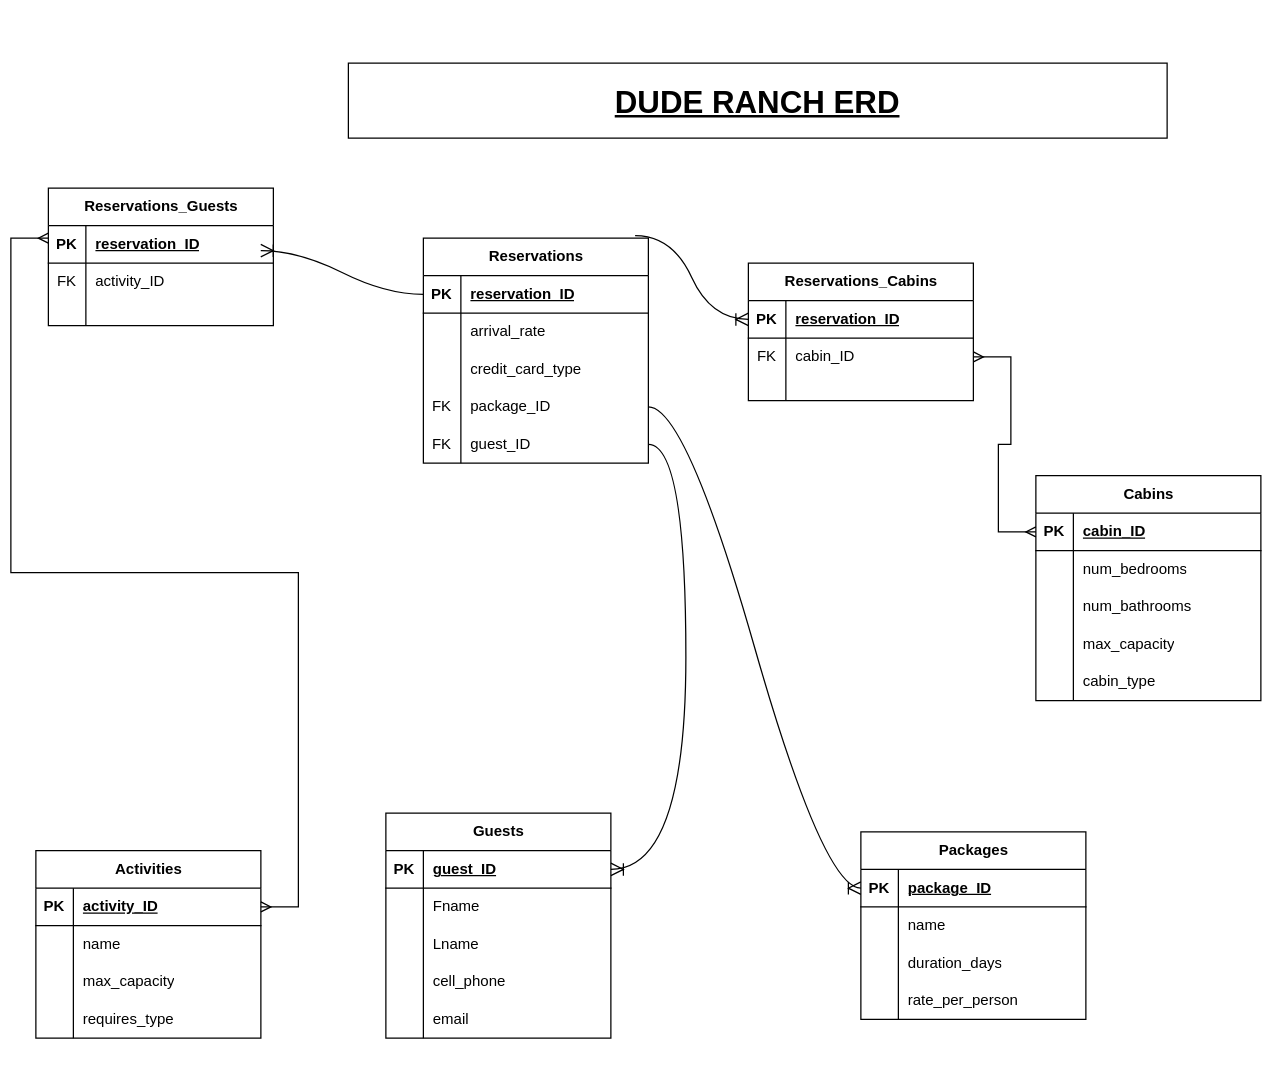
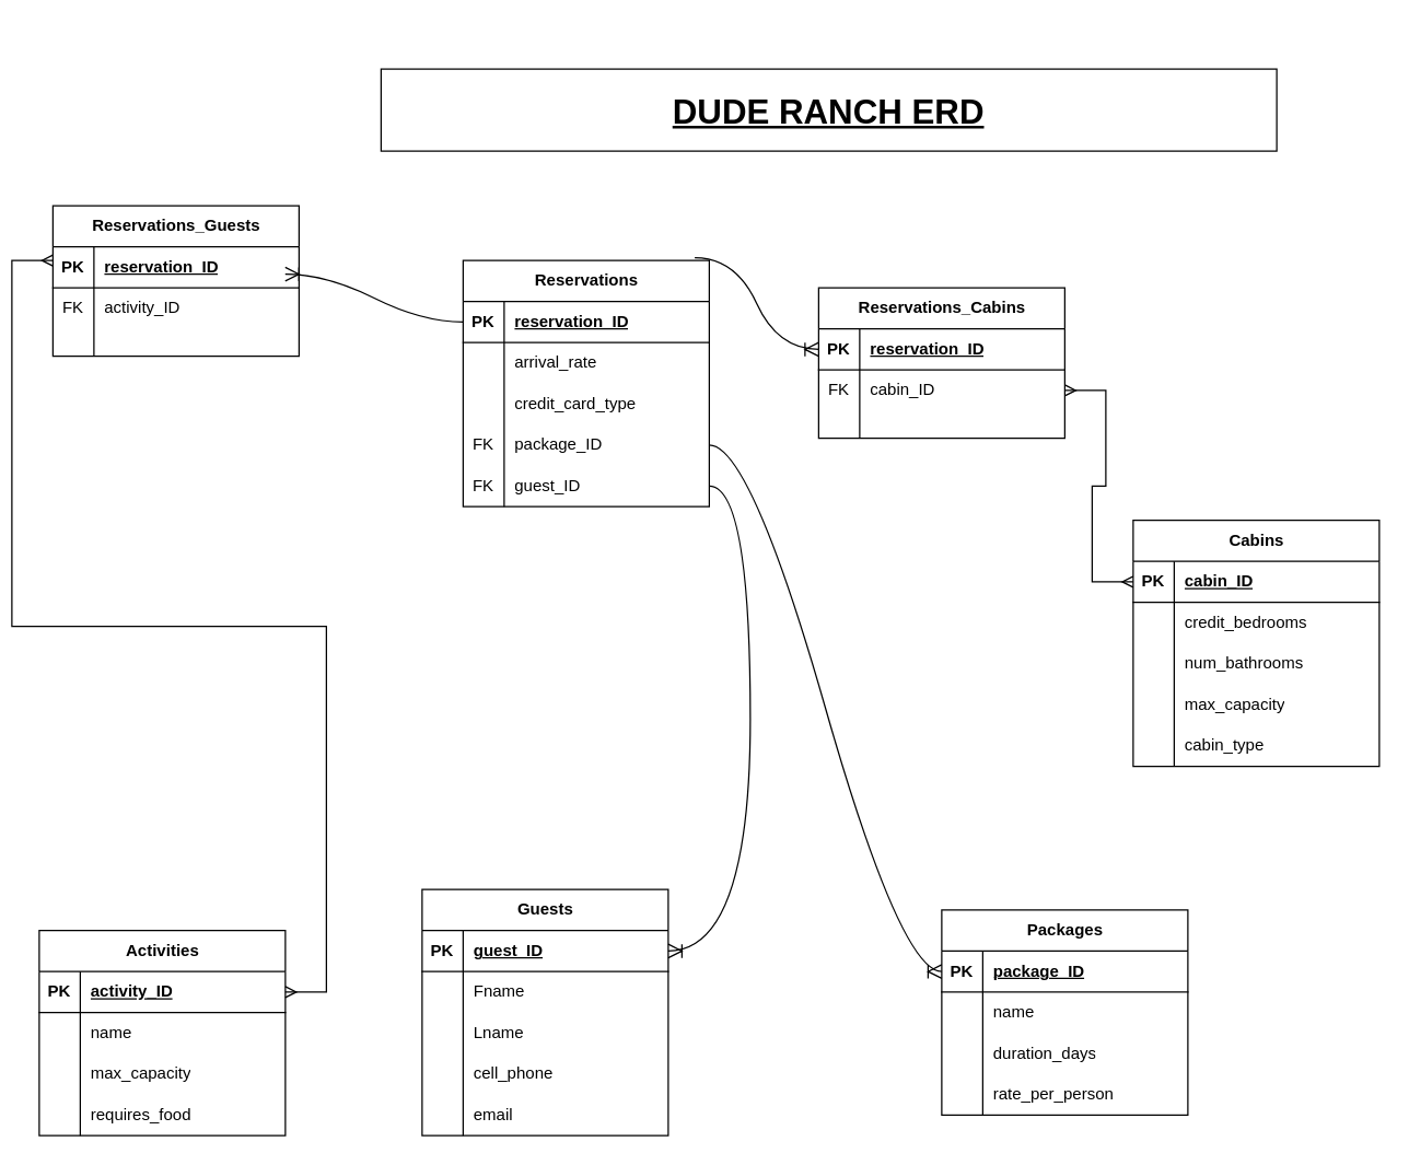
- <mxCell id="8" value="num_bedrooms" style="shape=partialRectangle;connectable=0;fillColor=none;top=0;left=0;bottom=0;right=0;align=left;spacingLeft=6;overflow=hidden;whiteSpace=wrap;html=1;" parent="6" vertex="1"><mxGeometry x="30" width="150" height="30" as="geometry"><mxRectangle width="150" height="30" as="alternateBounds" /></mxGeometry></mxCell>
+ <mxCell id="8" value="credit_bedrooms" style="shape=partialRectangle;connectable=0;fillColor=none;top=0;left=0;bottom=0;right=0;align=left;spacingLeft=6;overflow=hidden;whiteSpace=wrap;html=1;" parent="6" vertex="1"><mxGeometry x="30" width="150" height="30" as="geometry"><mxRectangle width="150" height="30" as="alternateBounds" /></mxGeometry></mxCell>
- <mxCell id="43" value="requires_type" style="shape=partialRectangle;connectable=0;fillColor=none;top=0;left=0;bottom=0;right=0;align=left;spacingLeft=6;overflow=hidden;whiteSpace=wrap;html=1;" parent="41" vertex="1"><mxGeometry x="30" width="150" height="30" as="geometry"><mxRectangle width="150" height="30" as="alternateBounds" /></mxGeometry></mxCell>
+ <mxCell id="43" value="requires_food" style="shape=partialRectangle;connectable=0;fillColor=none;top=0;left=0;bottom=0;right=0;align=left;spacingLeft=6;overflow=hidden;whiteSpace=wrap;html=1;" parent="41" vertex="1"><mxGeometry x="30" width="150" height="30" as="geometry"><mxRectangle width="150" height="30" as="alternateBounds" /></mxGeometry></mxCell>
